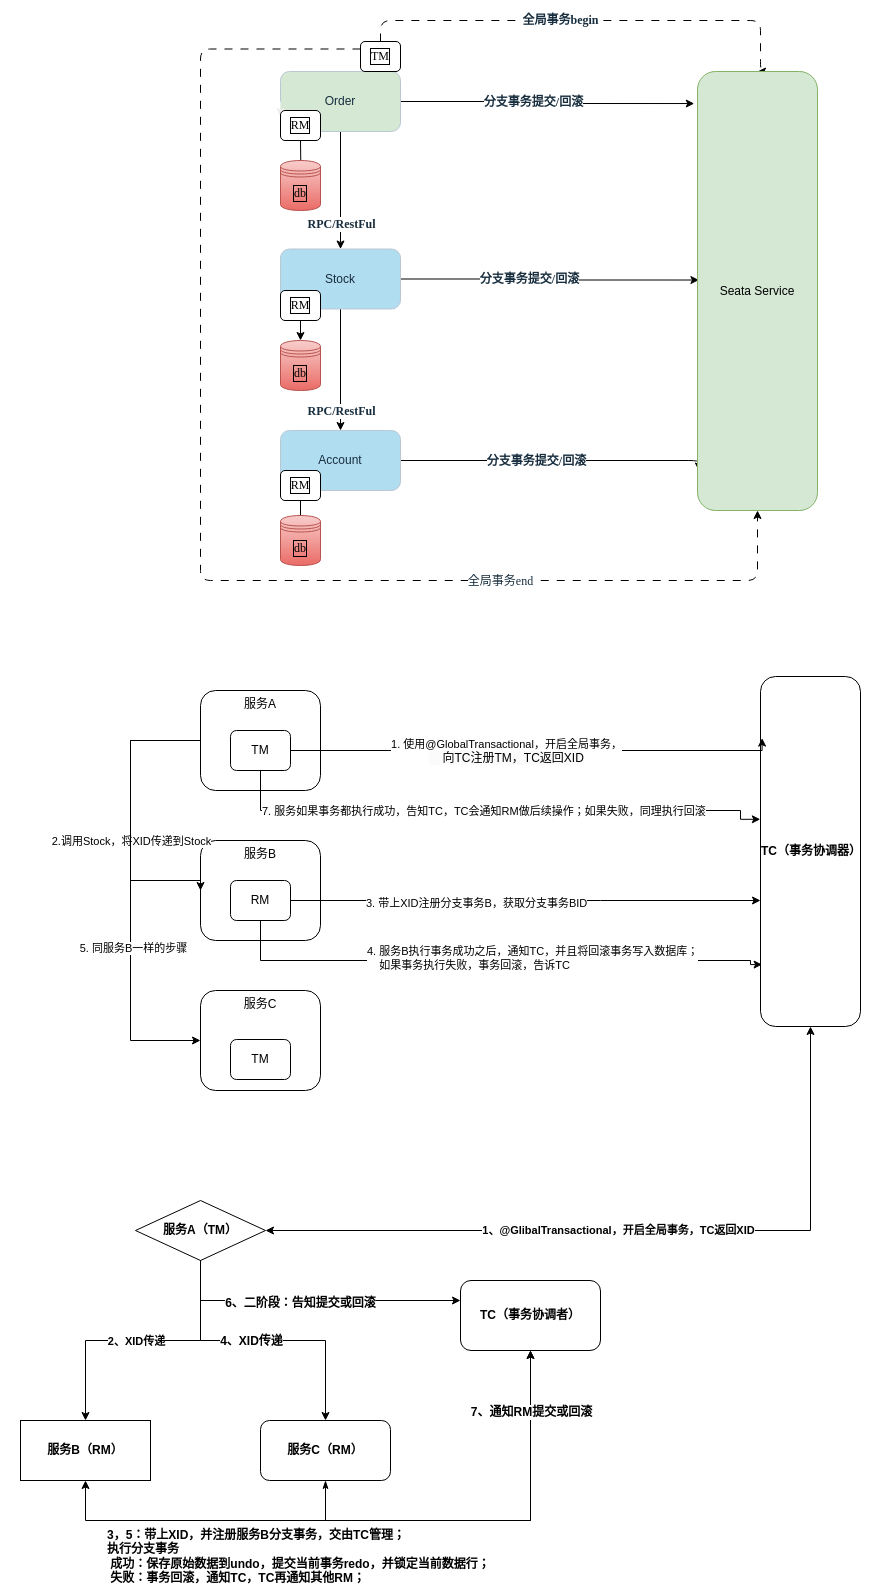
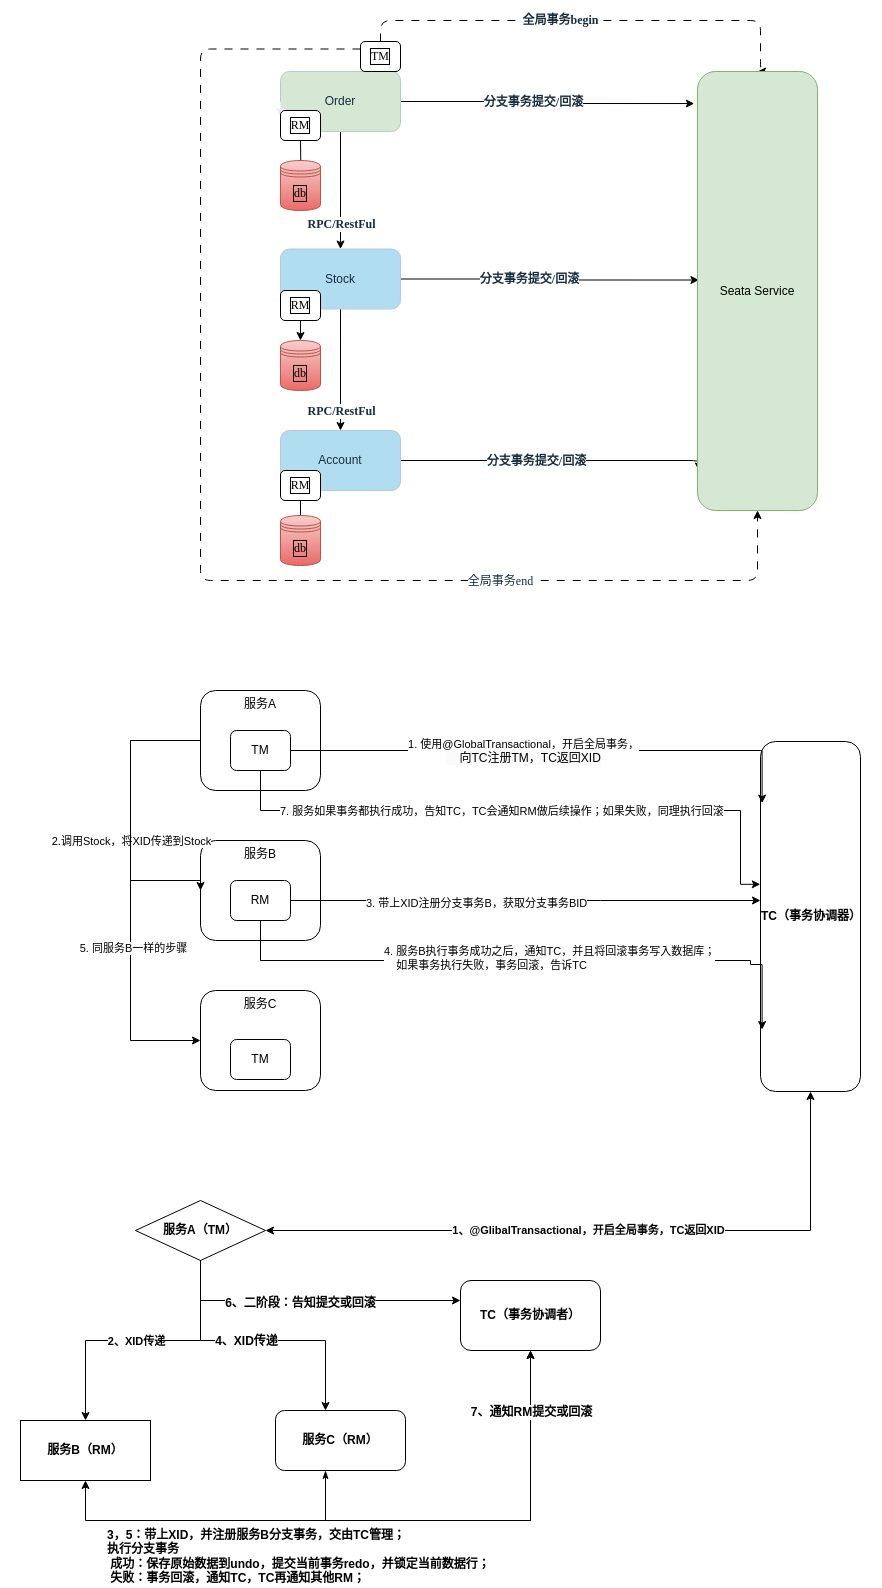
- <mxCell id="38" value="TC（事务协调器）" style="rounded=1;labelBackgroundColor=none;fontStyle=1;whiteSpace=wrap;" vertex="1" parent="1"><mxGeometry x="760" y="676" width="100" height="350" as="geometry" /></mxCell>
+ <mxCell id="38" value="TC（事务协调器）" style="rounded=1;labelBackgroundColor=none;fontStyle=1;whiteSpace=wrap;" vertex="1" parent="1"><mxGeometry x="760" y="741" width="100" height="350" as="geometry" /></mxCell>
- <mxCell id="52" value="服务C（RM）" style="rounded=1;whiteSpace=wrap;html=1;glass=0;pointerEvents=1;fontStyle=1;" vertex="1" parent="1"><mxGeometry x="260" y="1420" width="130" height="60" as="geometry" /></mxCell>
+ <mxCell id="52" value="服务C（RM）" style="rounded=1;whiteSpace=wrap;html=1;glass=0;pointerEvents=1;fontStyle=1;" vertex="1" parent="1"><mxGeometry x="275" y="1410" width="130" height="60" as="geometry" /></mxCell>
